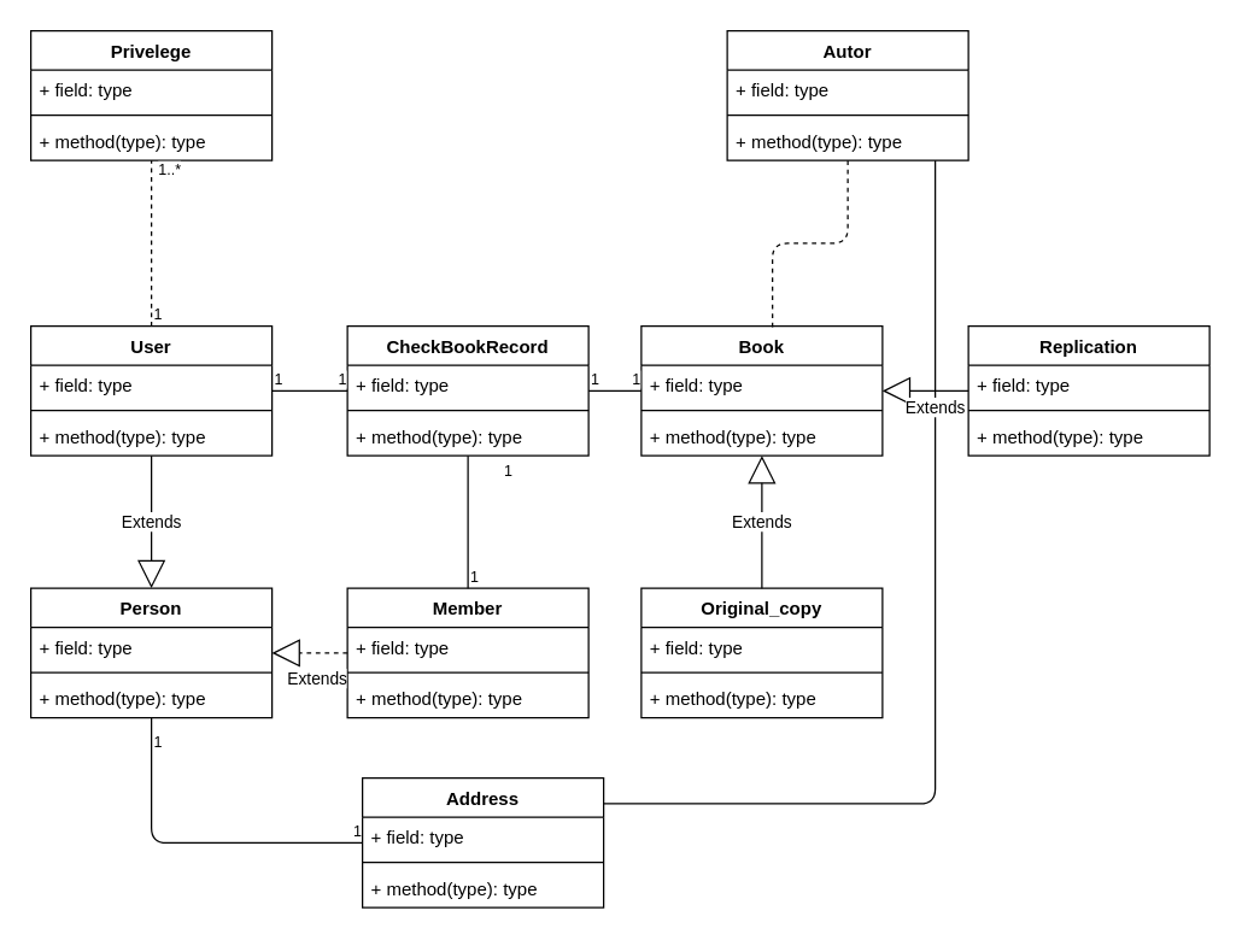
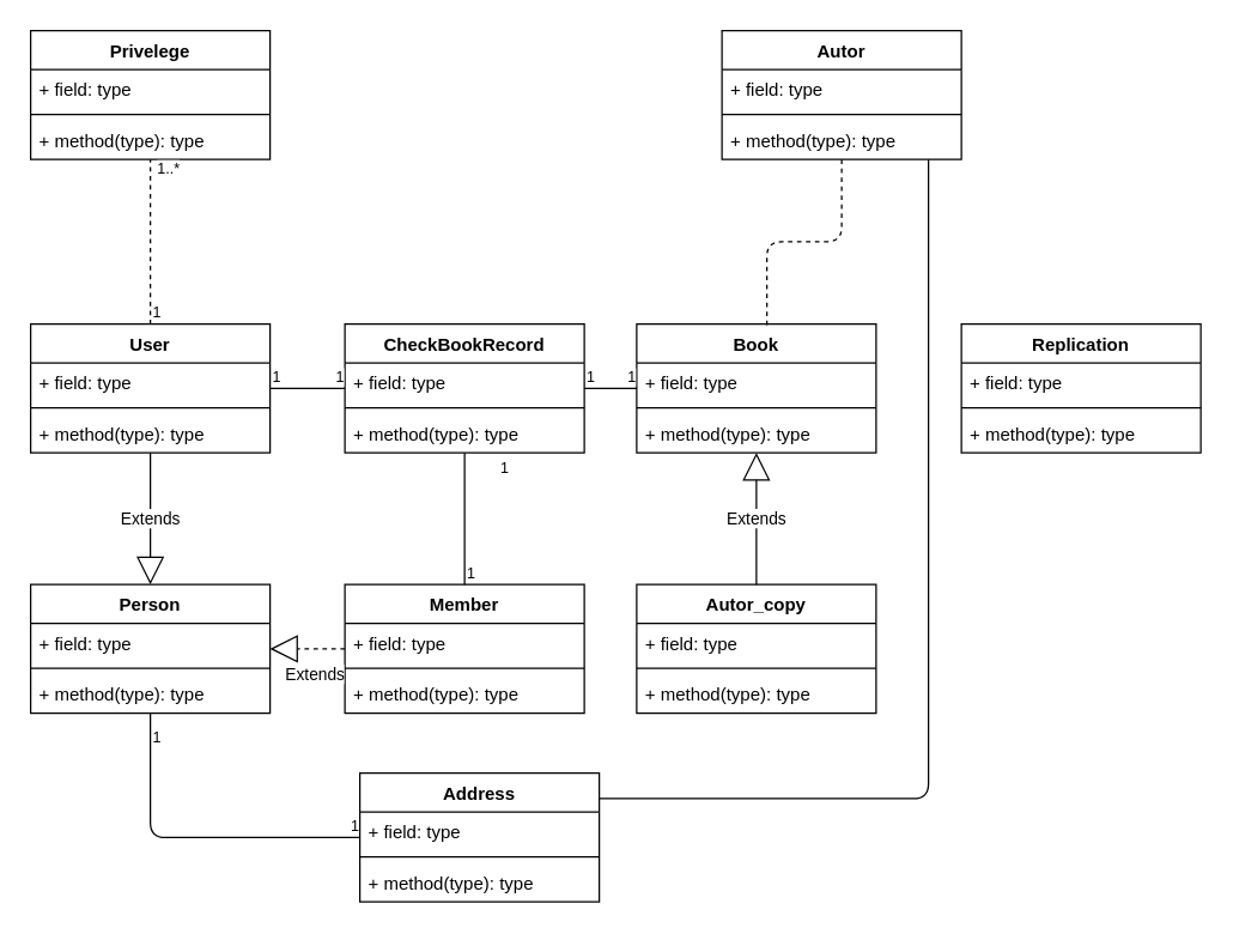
- <mxCell id="44" value="Extends" style="endArrow=block;endSize=16;endFill=0;html=1;" parent="1" source="38" target="26" edge="1"><mxGeometry x="-0.228" y="11" width="160" relative="1" as="geometry"><mxPoint x="540" y="258" as="sourcePoint" /><mxPoint x="700" y="258" as="targetPoint" /><mxPoint as="offset" /></mxGeometry></mxCell>
- <mxCell id="34" value="Original_copy" style="swimlane;fontStyle=1;align=center;verticalAlign=top;childLayout=stackLayout;horizontal=1;startSize=26;horizontalStack=0;resizeParent=1;resizeParentMax=0;resizeLast=0;collapsible=1;marginBottom=0;" parent="1" vertex="1"><mxGeometry x="425" y="390" width="160" height="86" as="geometry" /></mxCell>
+ <mxCell id="34" value="Autor_copy" style="swimlane;fontStyle=1;align=center;verticalAlign=top;childLayout=stackLayout;horizontal=1;startSize=26;horizontalStack=0;resizeParent=1;resizeParentMax=0;resizeLast=0;collapsible=1;marginBottom=0;" parent="1" vertex="1"><mxGeometry x="425" y="390" width="160" height="86" as="geometry" /></mxCell>
